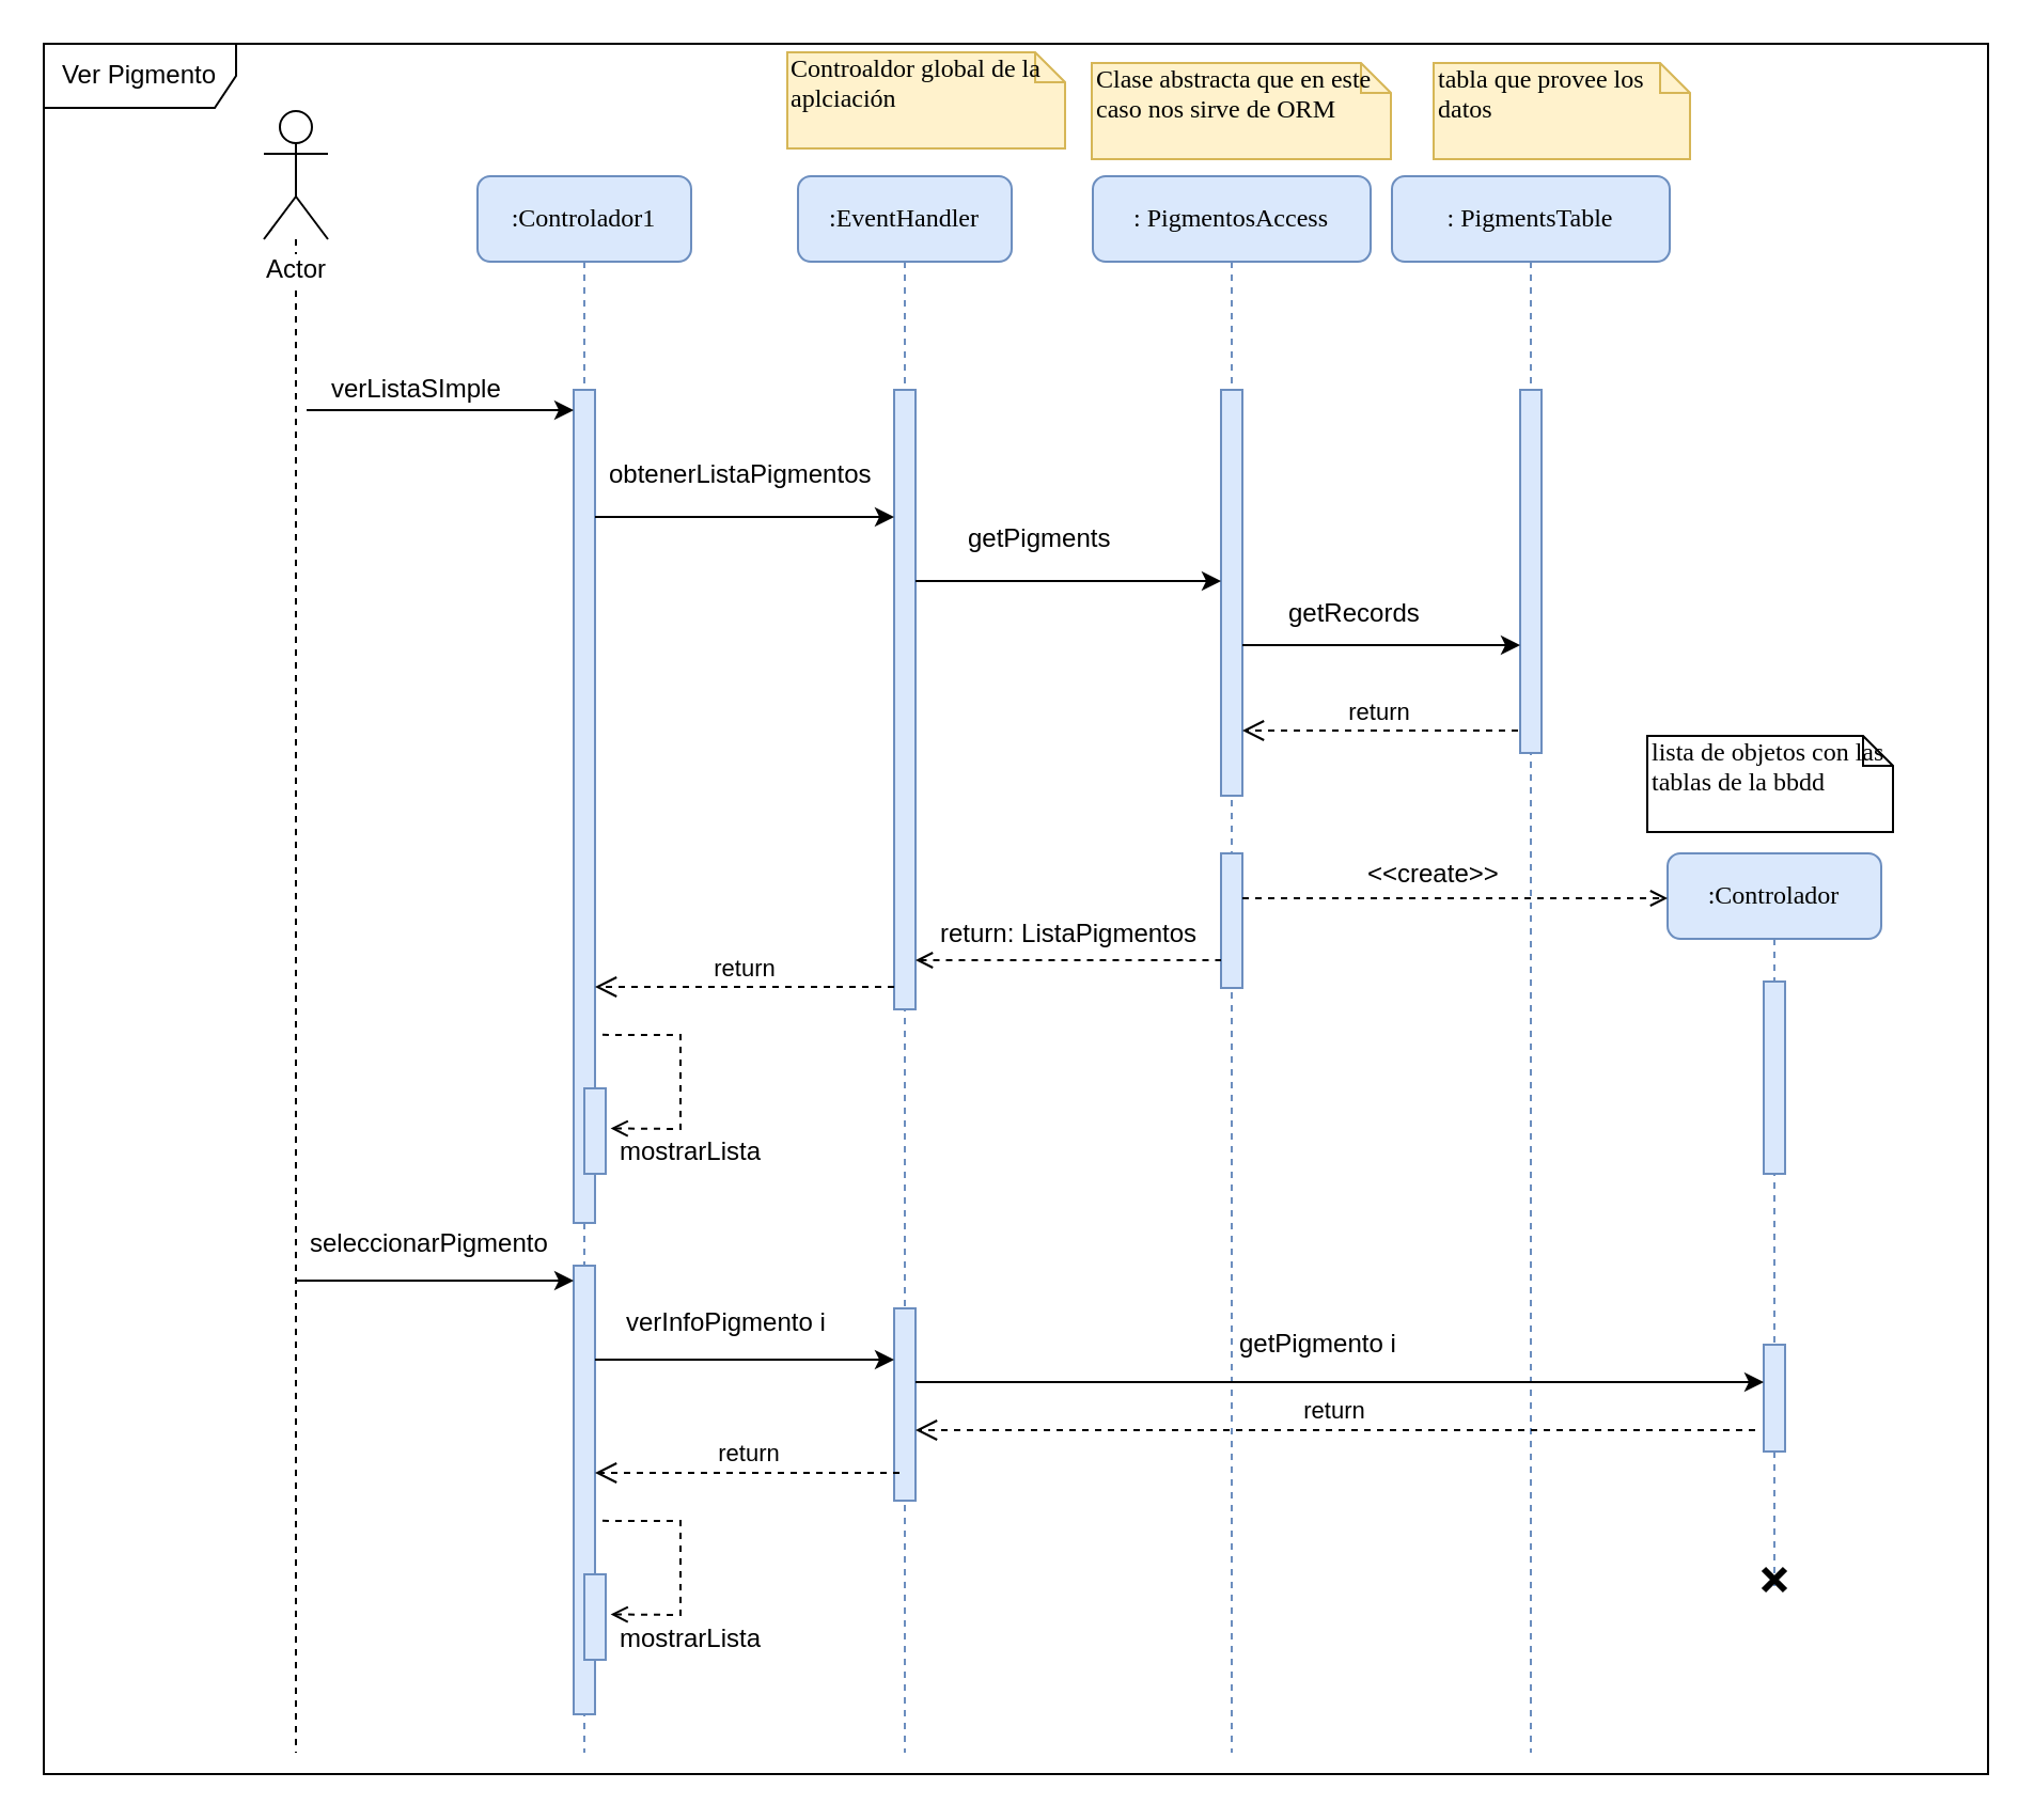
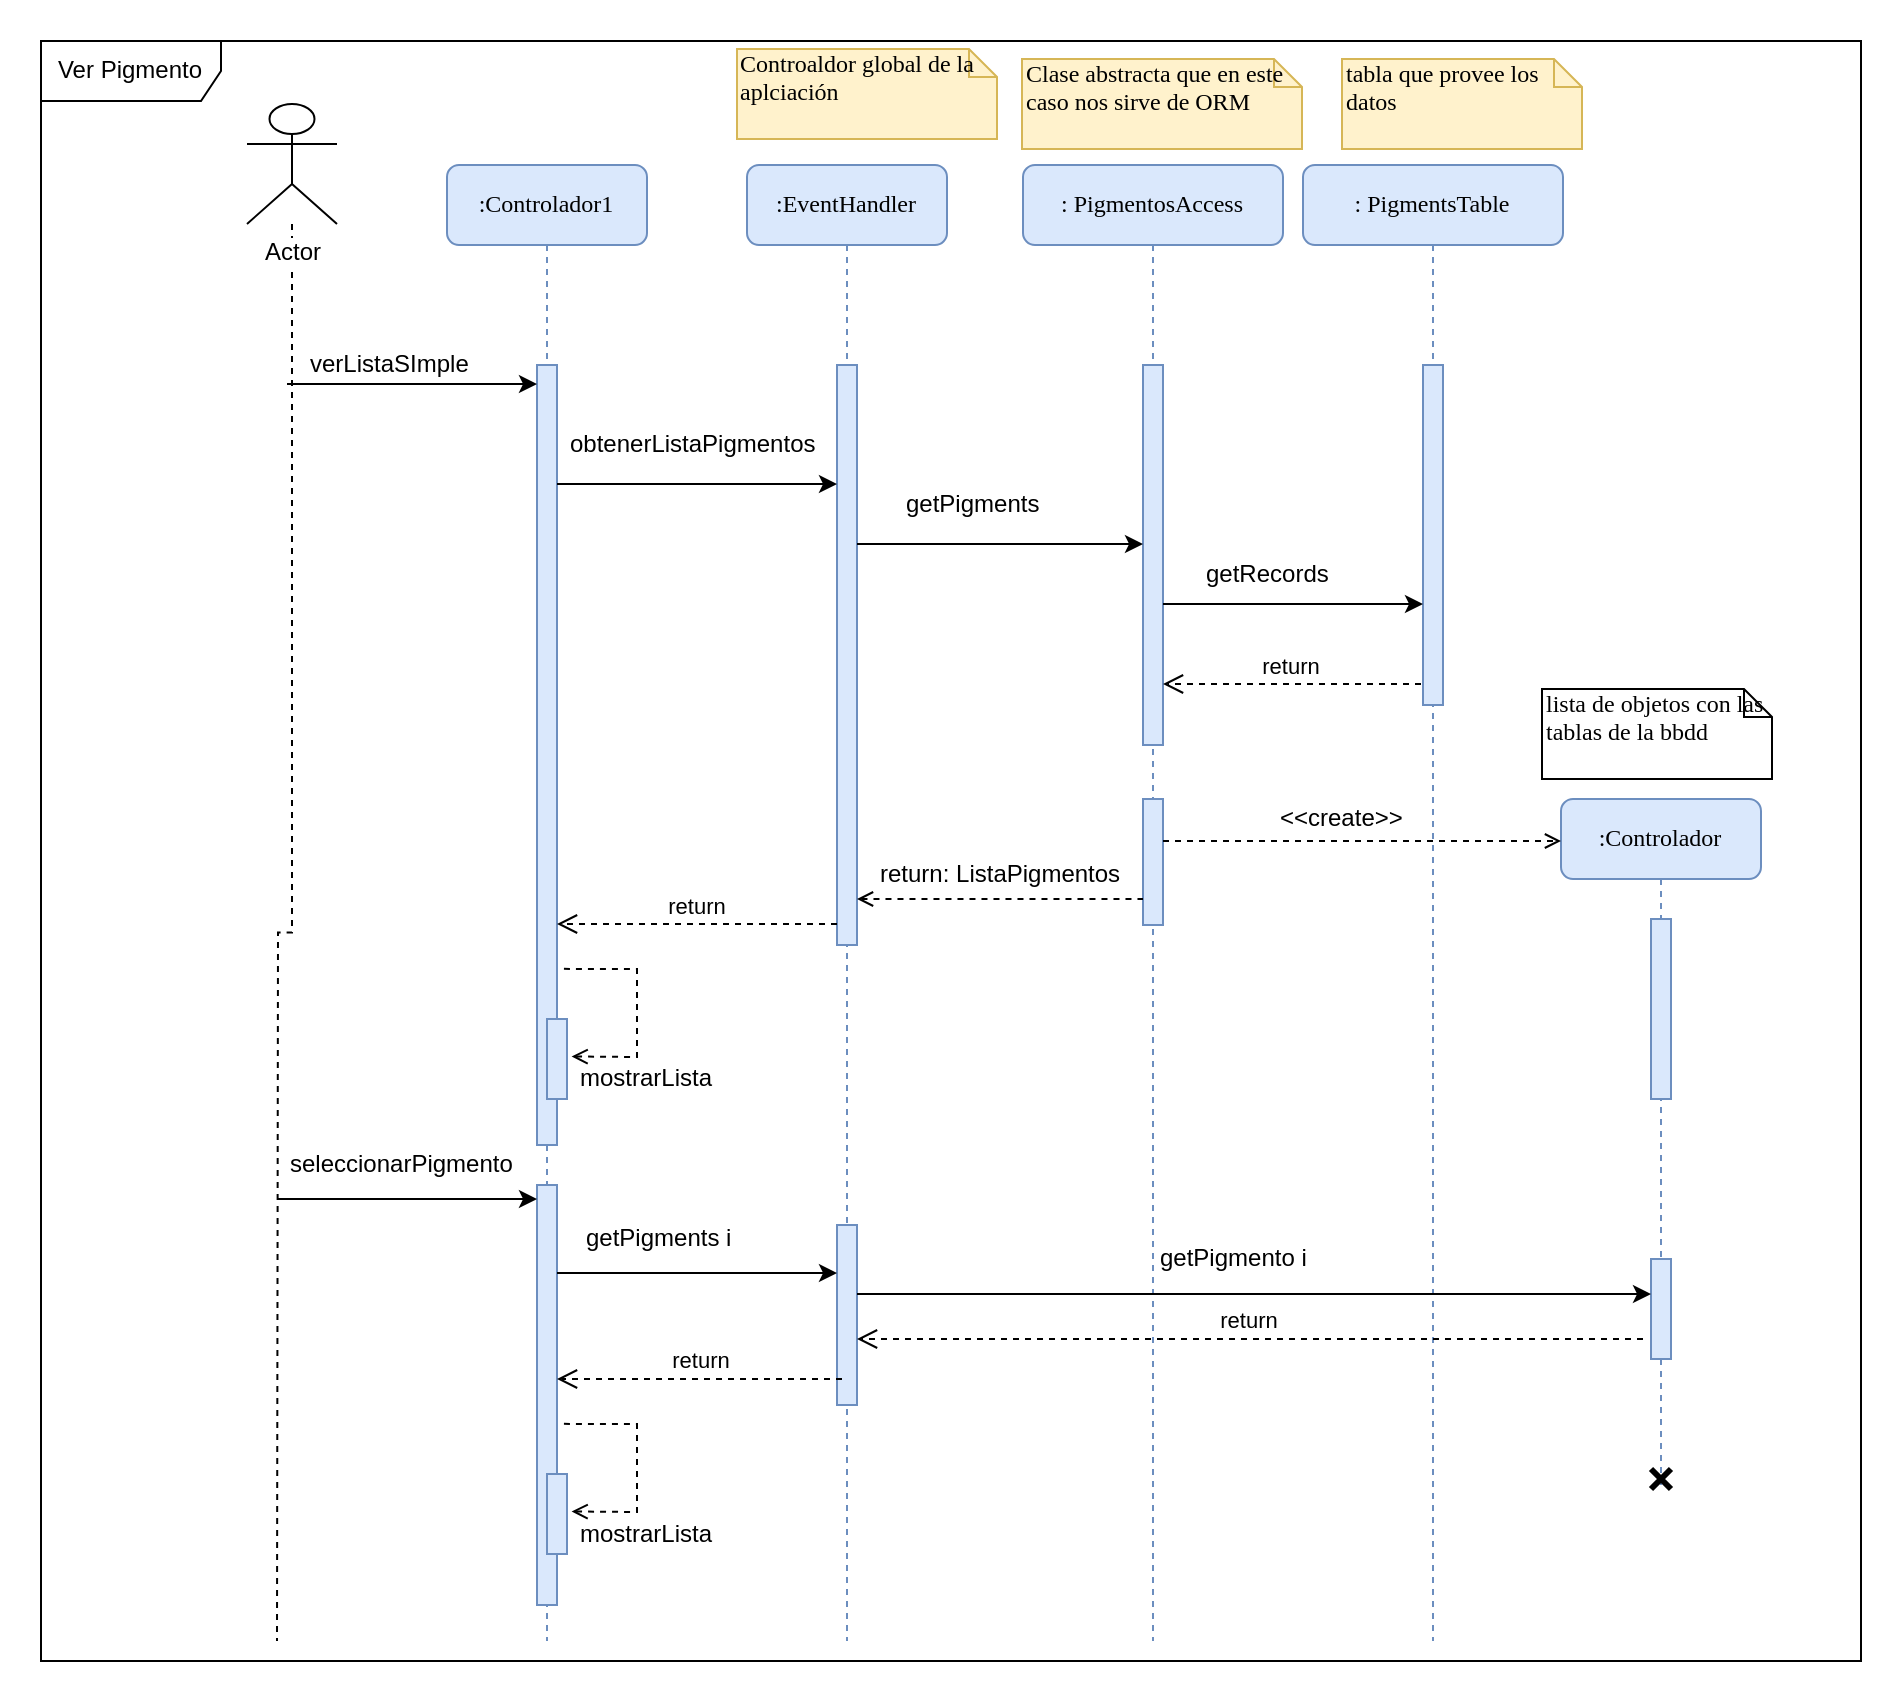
- <mxCell id="15" value="Actor" style="shape=umlActor;verticalLabelPosition=bottom;labelBackgroundColor=#ffffff;verticalAlign=top;html=1;" vertex="1" parent="1"><mxGeometry x="123" y="51.5" width="30" height="60" as="geometry" /></mxCell>
+ <mxCell id="15" value="Actor" style="shape=umlActor;verticalLabelPosition=bottom;labelBackgroundColor=#ffffff;verticalAlign=top;html=1;" vertex="1" parent="1"><mxGeometry x="123" y="51.5" width="45" height="60" as="geometry" /></mxCell>
- <mxCell id="41" value="verInfoPigmento i" style="text;html=1;resizable=0;points=[];autosize=1;align=left;verticalAlign=top;spacingTop=-4;" vertex="1" parent="1"><mxGeometry x="290.5" y="609" width="110" height="20" as="geometry" /></mxCell>
+ <mxCell id="41" value="getPigments i" style="text;html=1;resizable=0;points=[];autosize=1;align=left;verticalAlign=top;spacingTop=-4;" vertex="1" parent="1"><mxGeometry x="290.5" y="609" width="110" height="20" as="geometry" /></mxCell>
